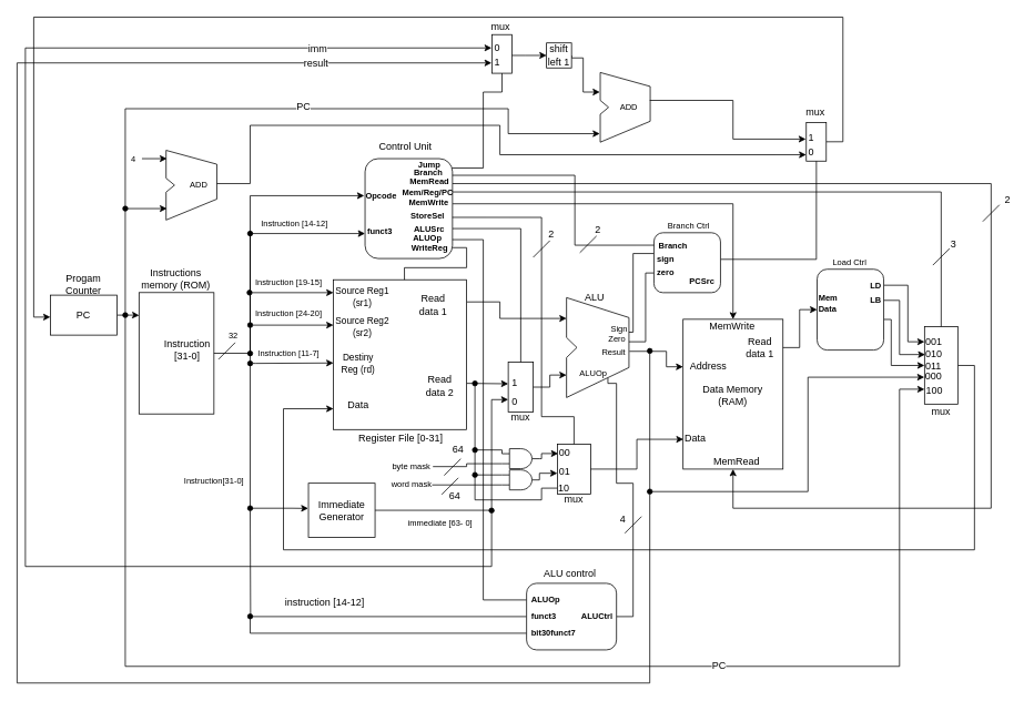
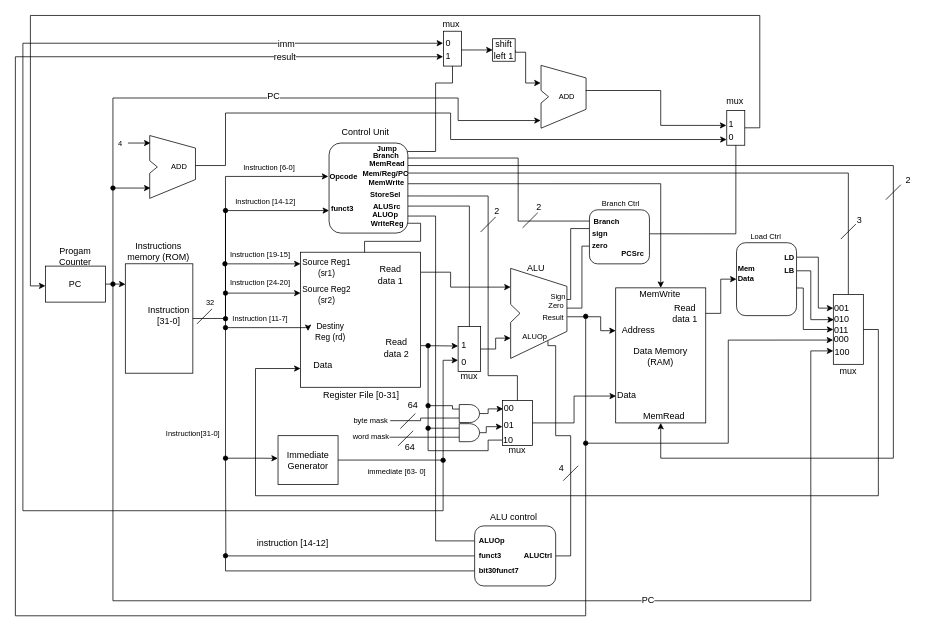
+ <mxCell id="140" value="&lt;font style=&quot;font-size: 10px&quot;&gt;Instruction [6-0]&lt;/font&gt;&lt;br&gt;" style="text;html=1;strokeColor=none;fillColor=none;align=center;verticalAlign=middle;whiteSpace=wrap;rounded=0;" vertex="1" parent="1"><mxGeometry x="312" y="212.5" width="93" height="19" as="geometry" /></mxCell>
- <mxCell id="8" value="&lt;font style=&quot;font-size: 11px&quot;&gt;Destiny Reg (rd)&lt;/font&gt;" style="text;html=1;strokeColor=none;fillColor=none;align=center;verticalAlign=middle;whiteSpace=wrap;rounded=0;" vertex="1" parent="4"><mxGeometry y="110" width="60" height="20" as="geometry" /></mxCell>
+ <mxCell id="8" value="&lt;font style=&quot;font-size: 11px&quot;&gt;Destiny Reg (rd)&lt;/font&gt;" style="text;html=1;strokeColor=none;fillColor=none;align=center;verticalAlign=middle;whiteSpace=wrap;rounded=0;" vertex="1" parent="4"><mxGeometry x="10" y="115" width="60" height="20" as="geometry" /></mxCell>
